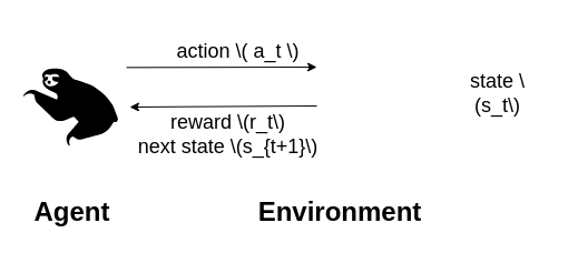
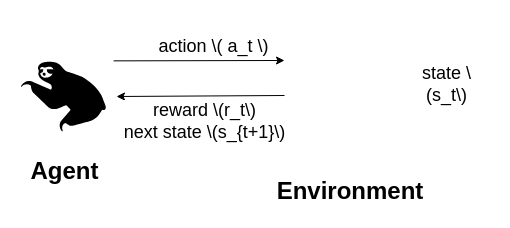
- <mxCell id="8" value="&lt;b&gt;&lt;font style=&quot;font-size: 24px&quot;&gt;Agent&lt;/font&gt;&lt;/b&gt;" style="text;html=1;strokeColor=none;fillColor=none;align=center;verticalAlign=middle;whiteSpace=wrap;rounded=0;fontSize=18;" vertex="1" parent="1"><mxGeometry x="23" y="176" width="83" height="30" as="geometry" /></mxCell>
+ <mxCell id="8" value="&lt;b&gt;&lt;font style=&quot;font-size: 24px&quot;&gt;Agent&lt;/font&gt;&lt;/b&gt;" style="text;html=1;strokeColor=none;fillColor=none;align=center;verticalAlign=middle;whiteSpace=wrap;rounded=0;fontSize=18;" vertex="1" parent="1"><mxGeometry x="23" y="156" width="83" height="30" as="geometry" /></mxCell>
- <mxCell id="9" value="&lt;b&gt;&lt;font style=&quot;font-size: 24px&quot;&gt;Environment&lt;/font&gt;&lt;/b&gt;" style="text;html=1;strokeColor=none;fillColor=none;align=center;verticalAlign=middle;whiteSpace=wrap;rounded=0;fontSize=18;" vertex="1" parent="1"><mxGeometry x="230" y="176" width="150" height="30" as="geometry" /></mxCell>
+ <mxCell id="9" value="&lt;b&gt;&lt;font style=&quot;font-size: 24px&quot;&gt;Environment&lt;/font&gt;&lt;/b&gt;" style="text;html=1;strokeColor=none;fillColor=none;align=center;verticalAlign=middle;whiteSpace=wrap;rounded=0;fontSize=18;" vertex="1" parent="1"><mxGeometry x="275" y="176" width="150" height="30" as="geometry" /></mxCell>
